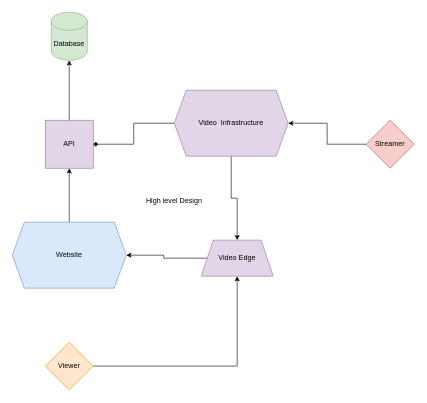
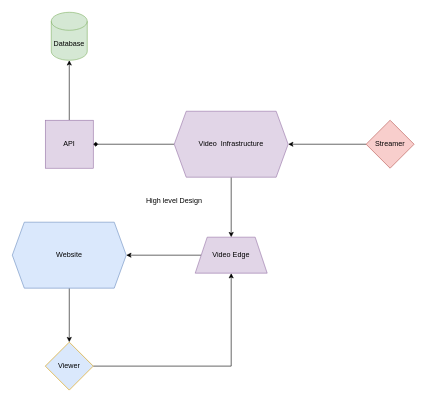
- <mxCell id="13" value="Video&amp;nbsp; Infrastructure" style="shape=hexagon;perimeter=hexagonPerimeter2;whiteSpace=wrap;html=1;fixedSize=1;fillColor=#e1d5e7;strokeColor=#9673a6;" vertex="1" parent="1"><mxGeometry x="290" y="150" width="190" height="110" as="geometry" /></mxCell>
+ <mxCell id="13" value="Video&amp;nbsp; Infrastructure" style="shape=hexagon;perimeter=hexagonPerimeter2;whiteSpace=wrap;html=1;fixedSize=1;fillColor=#e1d5e7;strokeColor=#9673a6;" vertex="1" parent="1"><mxGeometry x="290" y="185" width="190" height="110" as="geometry" /></mxCell>
- <mxCell id="2" style="edgeStyle=orthogonalEdgeStyle;rounded=0;orthogonalLoop=1;jettySize=auto;html=1;entryX=0.5;entryY=1;entryDx=0;entryDy=0;" edge="1" parent="1" source="3" target="5"><mxGeometry relative="1" as="geometry" /></mxCell>
+ <mxCell id="2" style="edgeStyle=orthogonalEdgeStyle;rounded=0;orthogonalLoop=1;jettySize=auto;html=1;" edge="1" parent="1" source="3" target="7"><mxGeometry relative="1" as="geometry" /></mxCell>
- <mxCell id="16" value="Video Edge" style="shape=trapezoid;perimeter=trapezoidPerimeter;whiteSpace=wrap;html=1;fixedSize=1;fillColor=#e1d5e7;strokeColor=#9673a6;" vertex="1" parent="1"><mxGeometry x="335" y="400" width="120" height="60" as="geometry" /></mxCell>
+ <mxCell id="16" value="Video Edge" style="shape=trapezoid;perimeter=trapezoidPerimeter;whiteSpace=wrap;html=1;fixedSize=1;fillColor=#e1d5e7;strokeColor=#9673a6;" vertex="1" parent="1"><mxGeometry x="325" y="395" width="120" height="60" as="geometry" /></mxCell>
- <mxCell id="7" value="Viewer" style="rhombus;whiteSpace=wrap;html=1;fillColor=#ffe6cc;strokeColor=#d79b00;" vertex="1" parent="1"><mxGeometry x="75" y="570" width="80" height="80" as="geometry" /></mxCell>
+ <mxCell id="7" value="Viewer" style="rhombus;whiteSpace=wrap;html=1;fillColor=#dae8fc;strokeColor=#d79b00;" vertex="1" parent="1"><mxGeometry x="75" y="570" width="80" height="80" as="geometry" /></mxCell>
